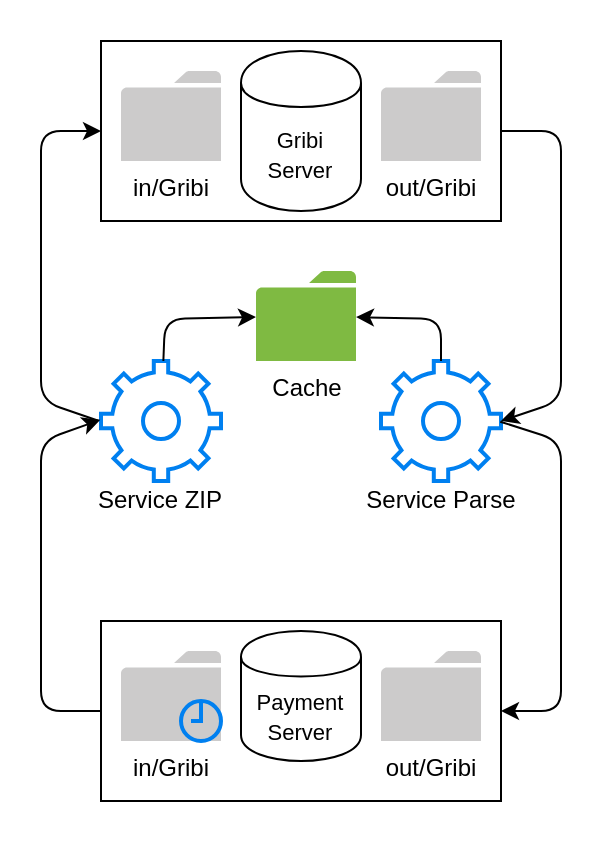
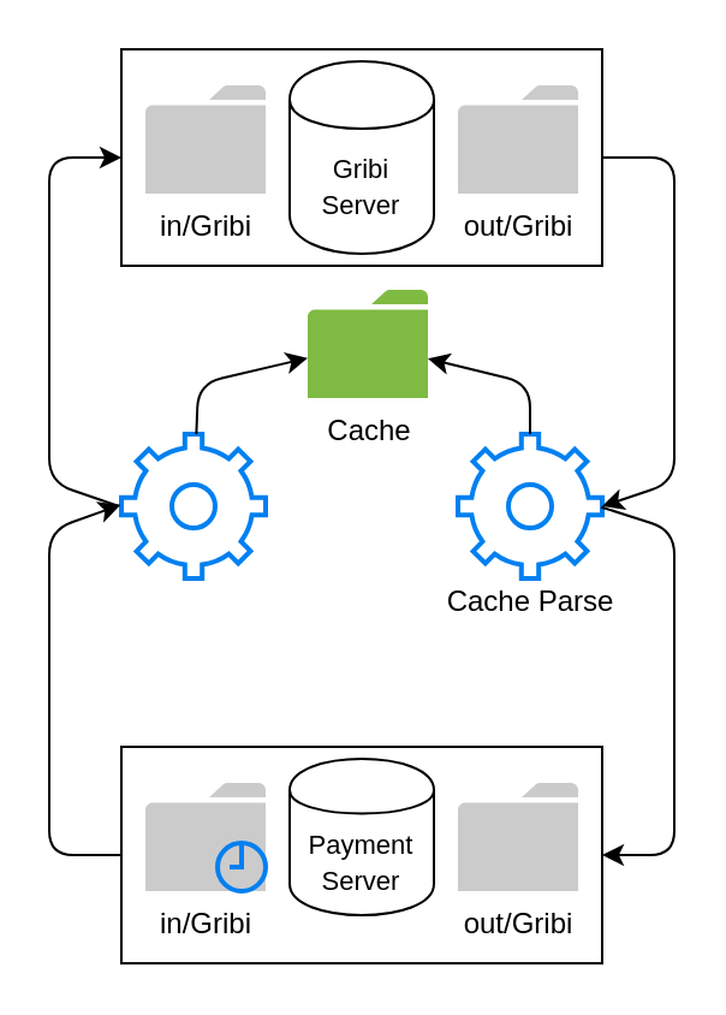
- <mxCell id="15" value="Cache" style="pointerEvents=1;shadow=0;dashed=0;html=1;strokeColor=none;labelPosition=center;verticalLabelPosition=bottom;verticalAlign=top;outlineConnect=0;align=center;shape=mxgraph.office.concepts.folder;fillColor=#7FBA42;" vertex="1" parent="1"><mxGeometry x="127.5" y="135" width="50" height="45" as="geometry" /></mxCell>
+ <mxCell id="15" value="Cache" style="pointerEvents=1;shadow=0;dashed=0;html=1;strokeColor=none;labelPosition=center;verticalLabelPosition=bottom;verticalAlign=top;outlineConnect=0;align=center;shape=mxgraph.office.concepts.folder;fillColor=#7FBA42;" vertex="1" parent="1"><mxGeometry x="127.5" y="120" width="50" height="45" as="geometry" /></mxCell>
- <mxCell id="13" value="Service ZIP" style="text;html=1;strokeColor=none;fillColor=none;align=center;verticalAlign=middle;whiteSpace=wrap;rounded=0;" vertex="1" parent="1"><mxGeometry x="45" y="240" width="70" height="20" as="geometry" /></mxCell>
- <mxCell id="14" value="Service Parse" style="text;html=1;strokeColor=none;fillColor=none;align=center;verticalAlign=middle;whiteSpace=wrap;rounded=0;" vertex="1" parent="1"><mxGeometry x="177.5" y="240" width="85" height="20" as="geometry" /></mxCell>
+ <mxCell id="14" value="Cache Parse" style="text;html=1;strokeColor=none;fillColor=none;align=center;verticalAlign=middle;whiteSpace=wrap;rounded=0;" vertex="1" parent="1"><mxGeometry x="177.5" y="240" width="85" height="20" as="geometry" /></mxCell>
